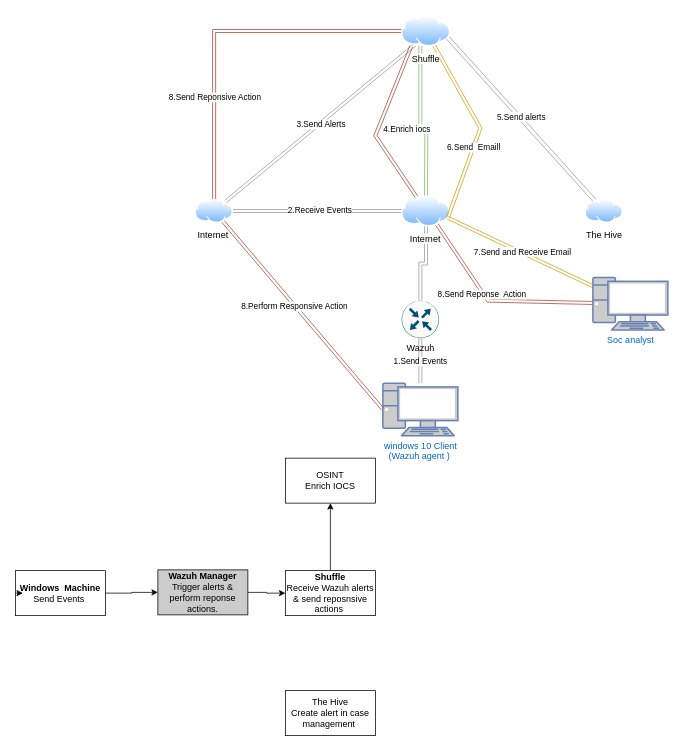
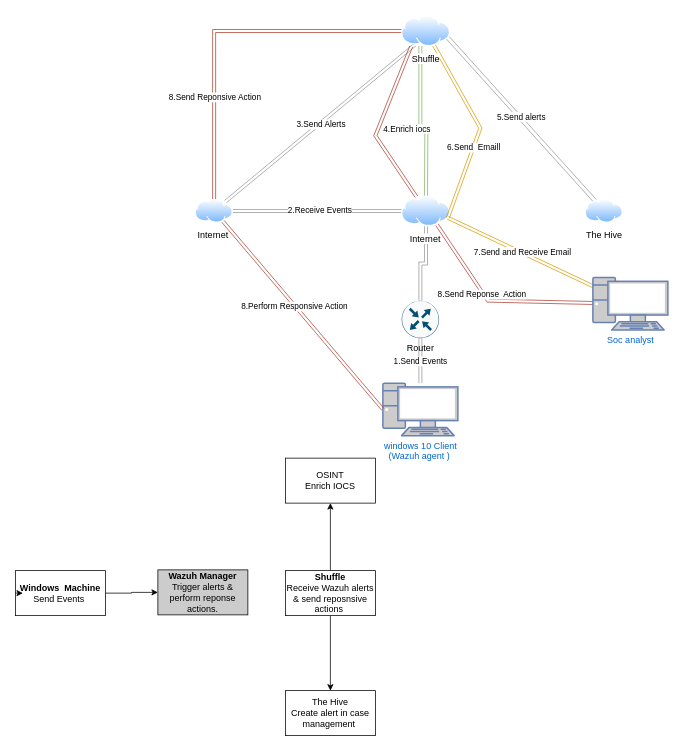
- <mxCell id="7" value="Wazuh" style="sketch=0;points=[[0.5,0,0],[1,0.5,0],[0.5,1,0],[0,0.5,0],[0.145,0.145,0],[0.856,0.145,0],[0.855,0.856,0],[0.145,0.855,0]];verticalLabelPosition=bottom;html=1;verticalAlign=top;aspect=fixed;align=center;pointerEvents=1;shape=mxgraph.cisco19.rect;prIcon=router;fillColor=#FAFAFA;strokeColor=#005073;" vertex="1" parent="1"><mxGeometry x="535" y="400" width="50" height="50" as="geometry" /></mxCell>
+ <mxCell id="7" value="Router" style="sketch=0;points=[[0.5,0,0],[1,0.5,0],[0.5,1,0],[0,0.5,0],[0.145,0.145,0],[0.856,0.145,0],[0.855,0.856,0],[0.145,0.855,0]];verticalLabelPosition=bottom;html=1;verticalAlign=top;aspect=fixed;align=center;pointerEvents=1;shape=mxgraph.cisco19.rect;prIcon=router;fillColor=#FAFAFA;strokeColor=#005073;" vertex="1" parent="1"><mxGeometry x="535" y="400" width="50" height="50" as="geometry" /></mxCell>
- <mxCell id="35" value="" style="edgeStyle=orthogonalEdgeStyle;rounded=0;orthogonalLoop=1;jettySize=auto;html=1;" edge="1" parent="1" source="36" target="39"><mxGeometry relative="1" as="geometry" /></mxCell>
+ <mxCell id="38" value="" style="edgeStyle=orthogonalEdgeStyle;rounded=0;orthogonalLoop=1;jettySize=auto;html=1;" edge="1" parent="1" source="39" target="41"><mxGeometry relative="1" as="geometry" /></mxCell>
